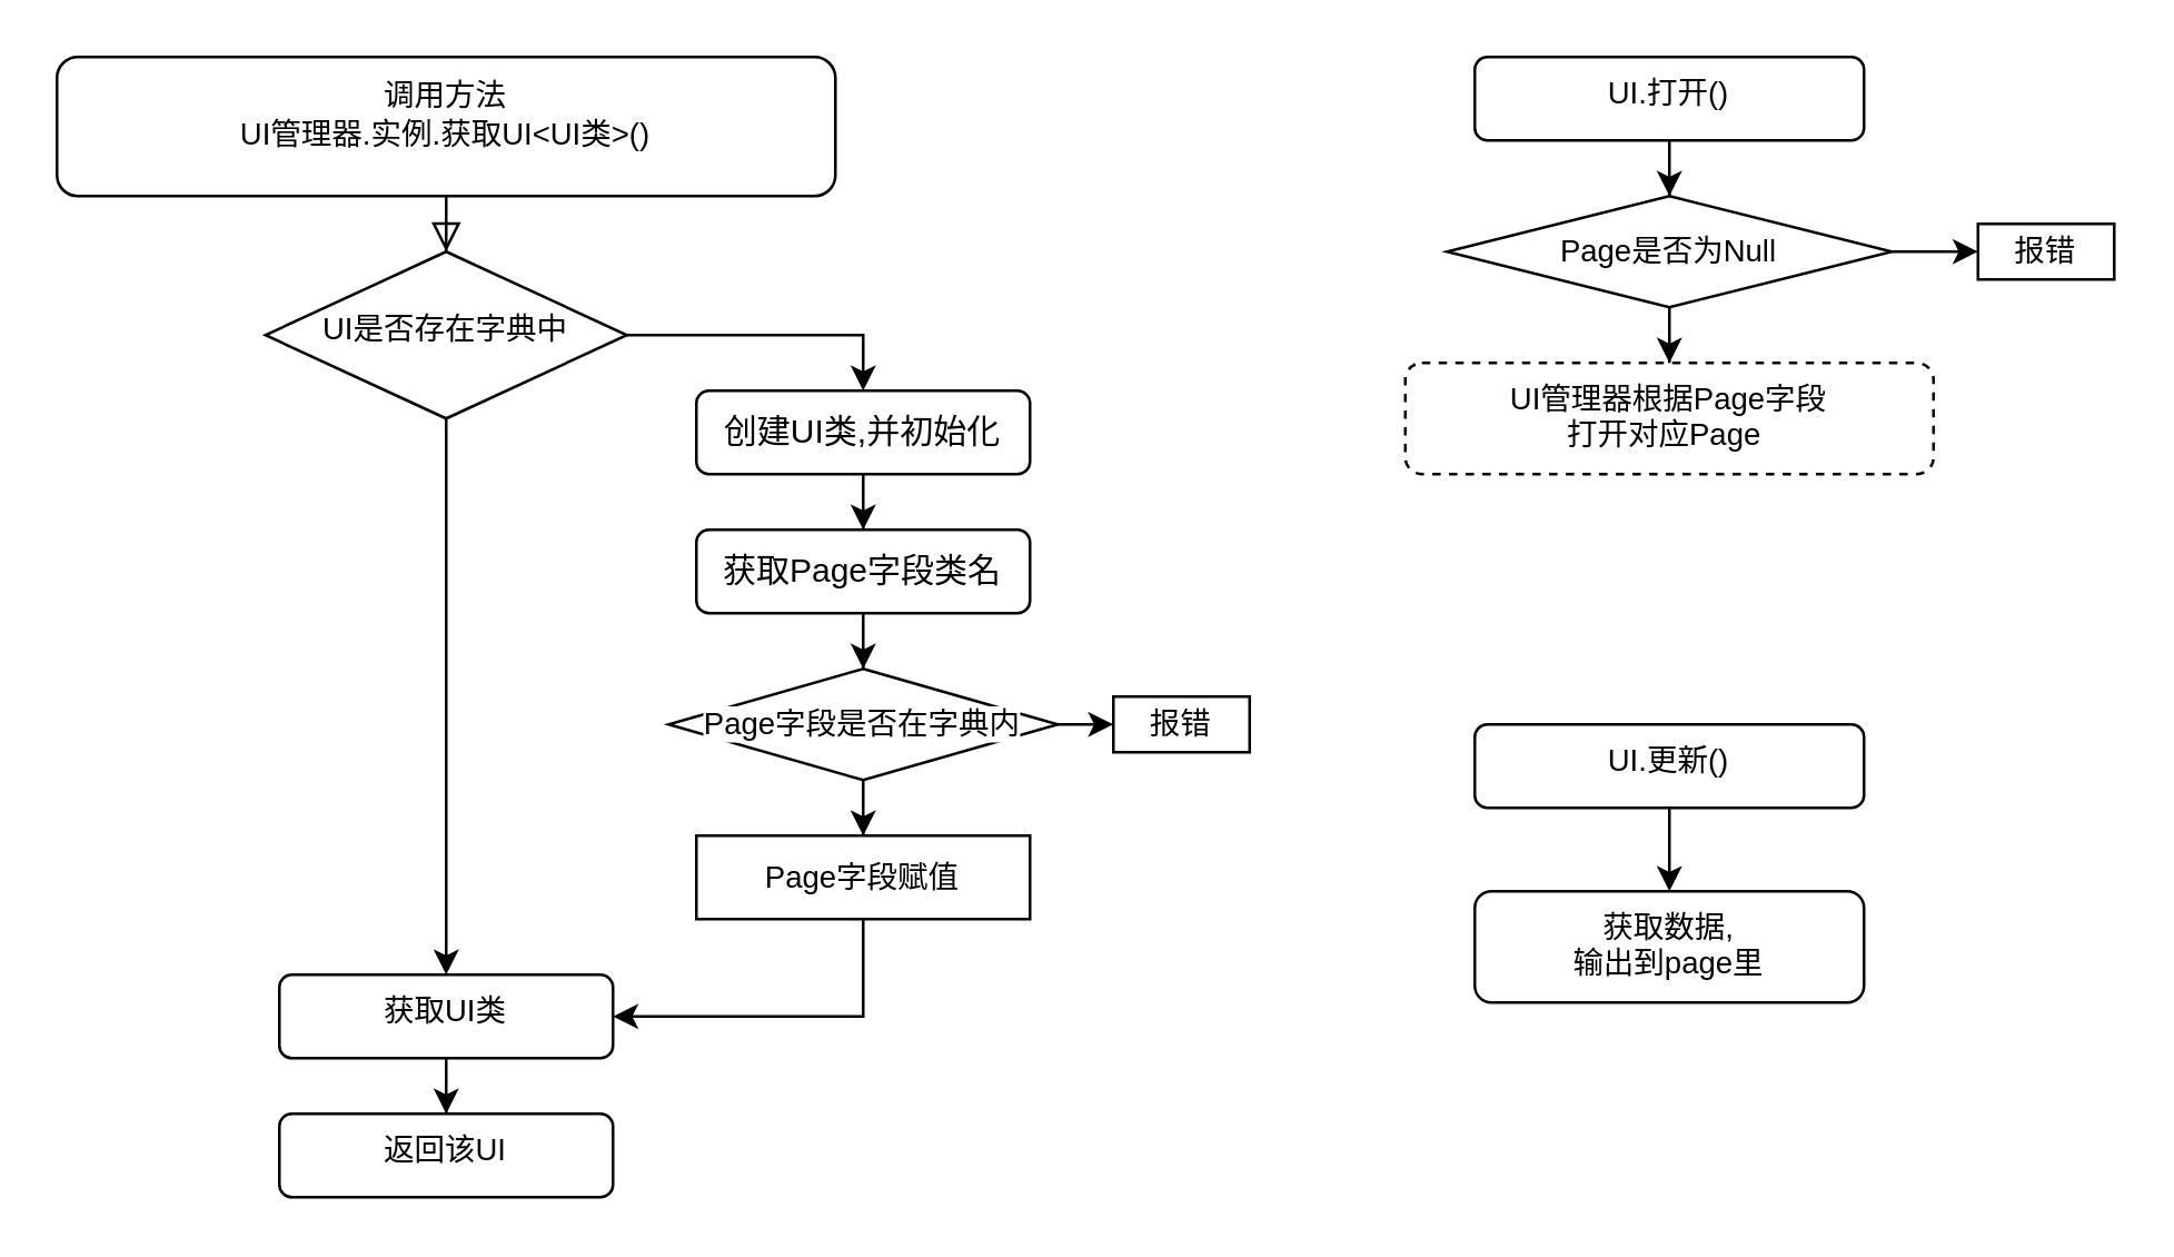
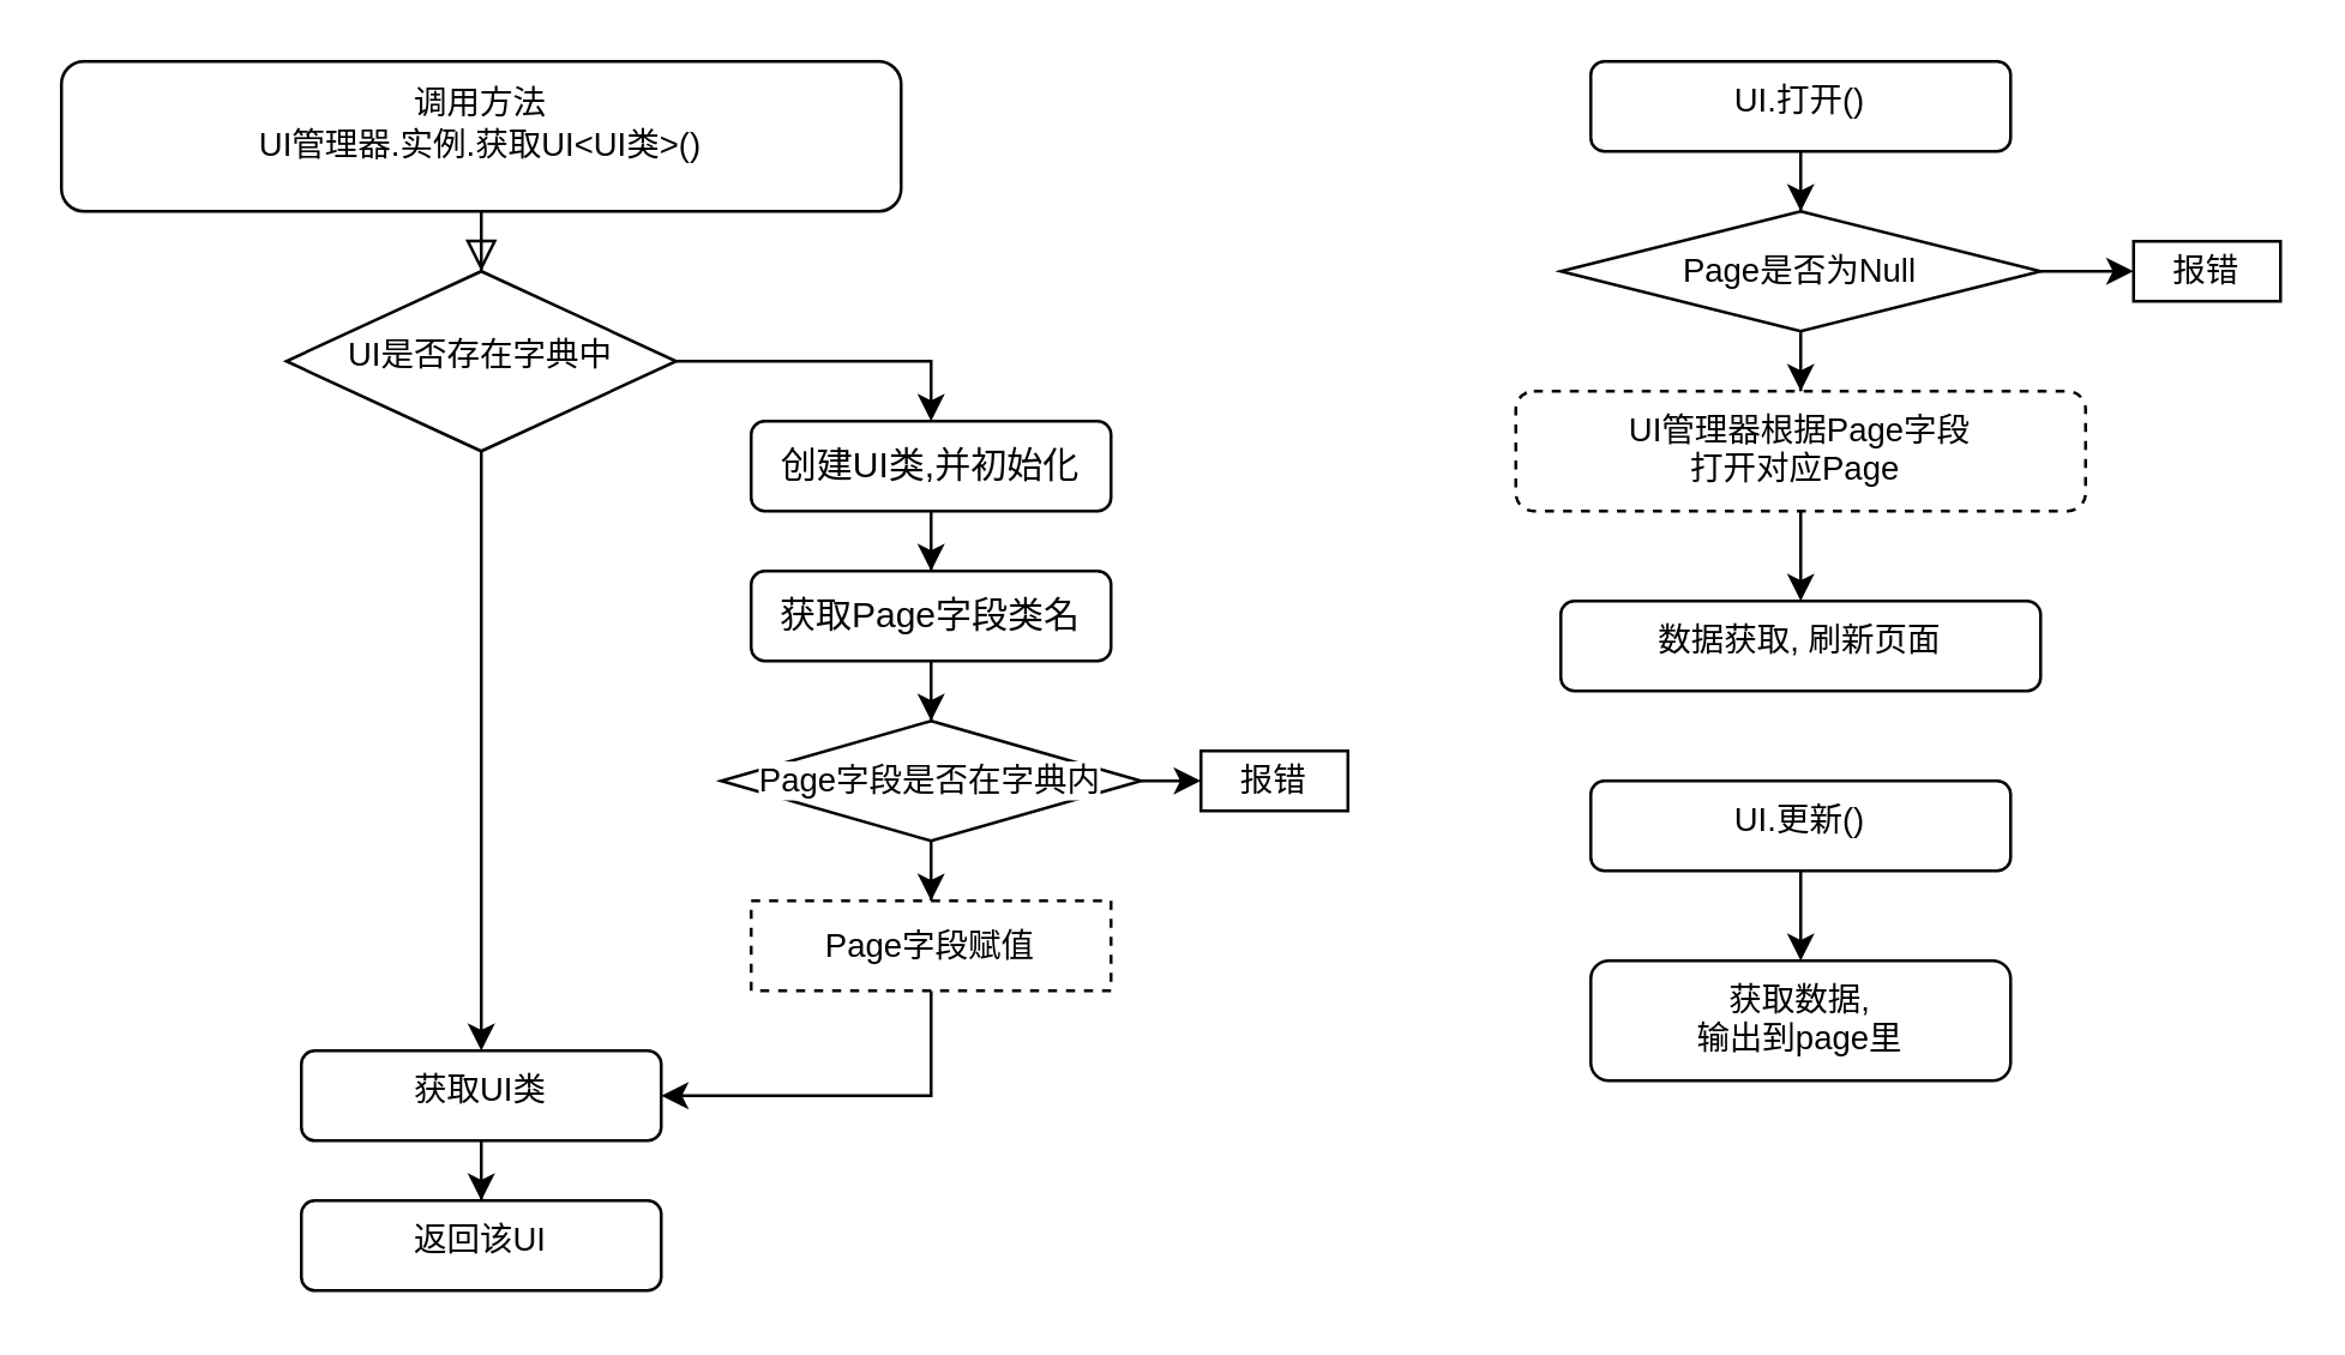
+ <mxCell id="14" value="" style="edgeStyle=orthogonalEdgeStyle;rounded=0;orthogonalLoop=1;jettySize=auto;html=1;labelBackgroundColor=default;fontSize=11;fontColor=default;strokeColor=default;" edge="1" parent="1" source="15" target="20"><mxGeometry relative="1" as="geometry" /></mxCell>
+ <mxCell id="20" value="数据获取, 刷新页面" style="whiteSpace=wrap;html=1;rounded=1;fontSize=11;verticalAlign=top;labelBackgroundColor=default;fillColor=default;strokeColor=default;fontColor=default;" vertex="1" parent="1"><mxGeometry x="520" y="200" width="160" height="30" as="geometry" /></mxCell>
- <mxCell id="29" value="Page字段赋值" style="whiteSpace=wrap;html=1;fontSize=11;labelBackgroundColor=default;fillColor=default;strokeColor=default;fontColor=default;" vertex="1" parent="1"><mxGeometry x="250" y="300" width="120" height="30" as="geometry" /></mxCell>
+ <mxCell id="29" value="Page字段赋值" style="whiteSpace=wrap;html=1;fontSize=11;labelBackgroundColor=default;fillColor=default;strokeColor=default;fontColor=default;dashed=1;" vertex="1" parent="1"><mxGeometry x="250" y="300" width="120" height="30" as="geometry" /></mxCell>
